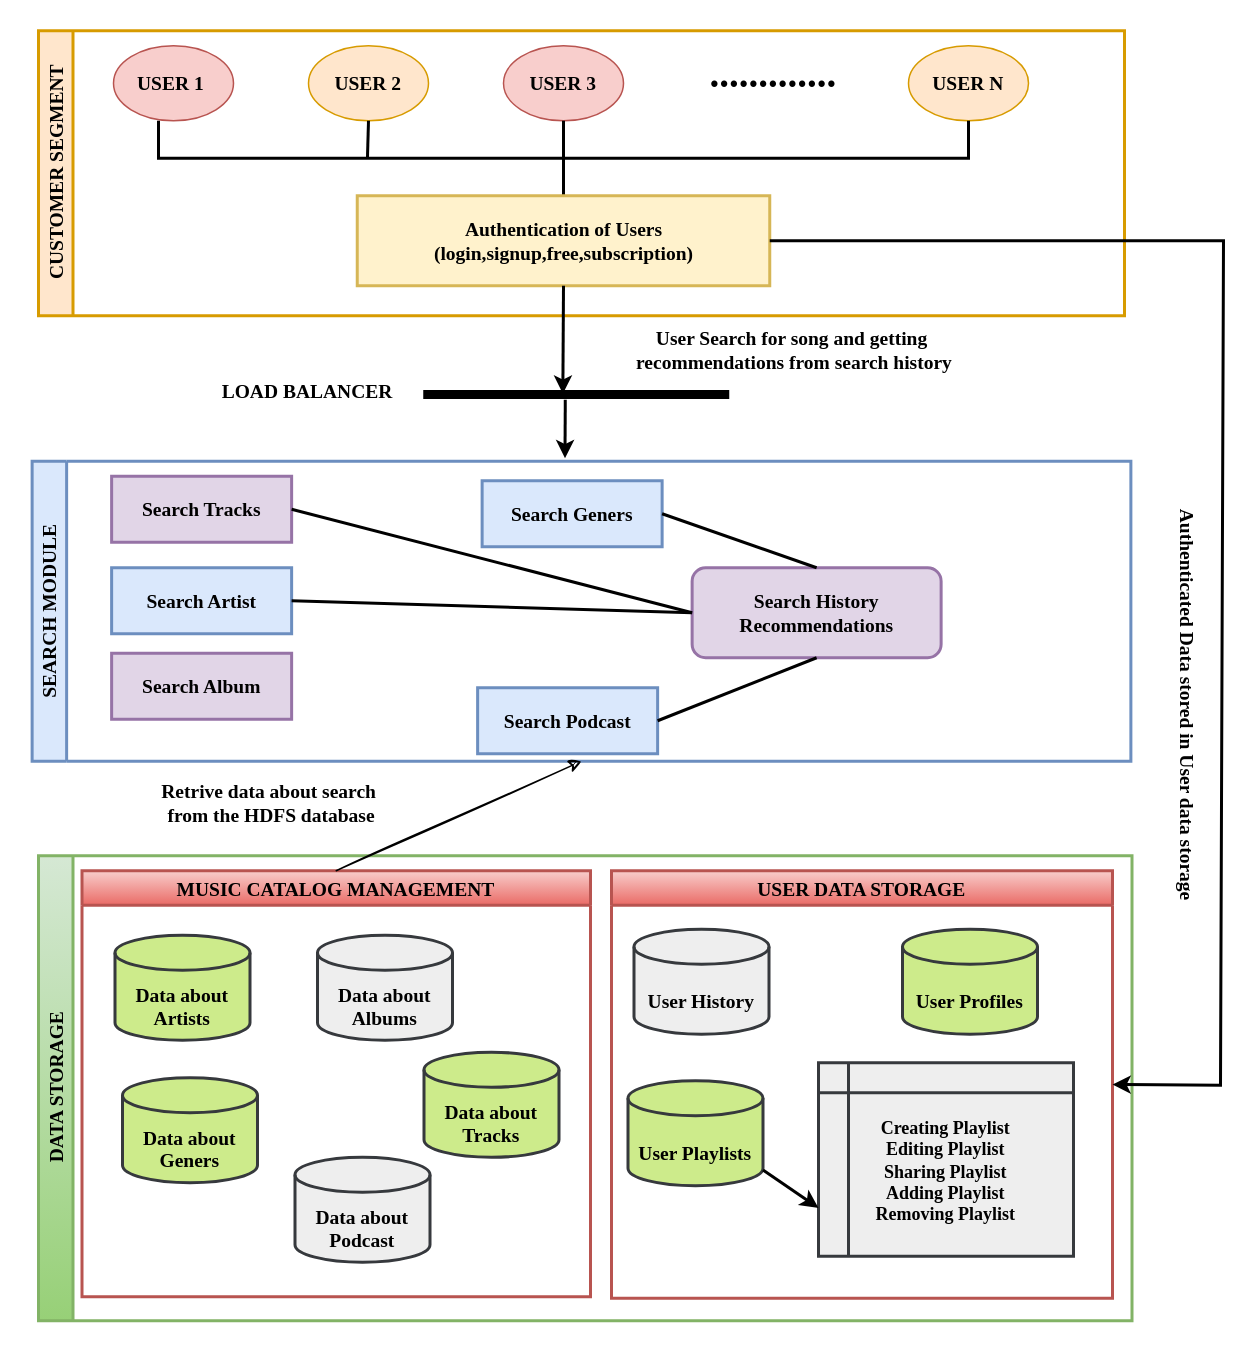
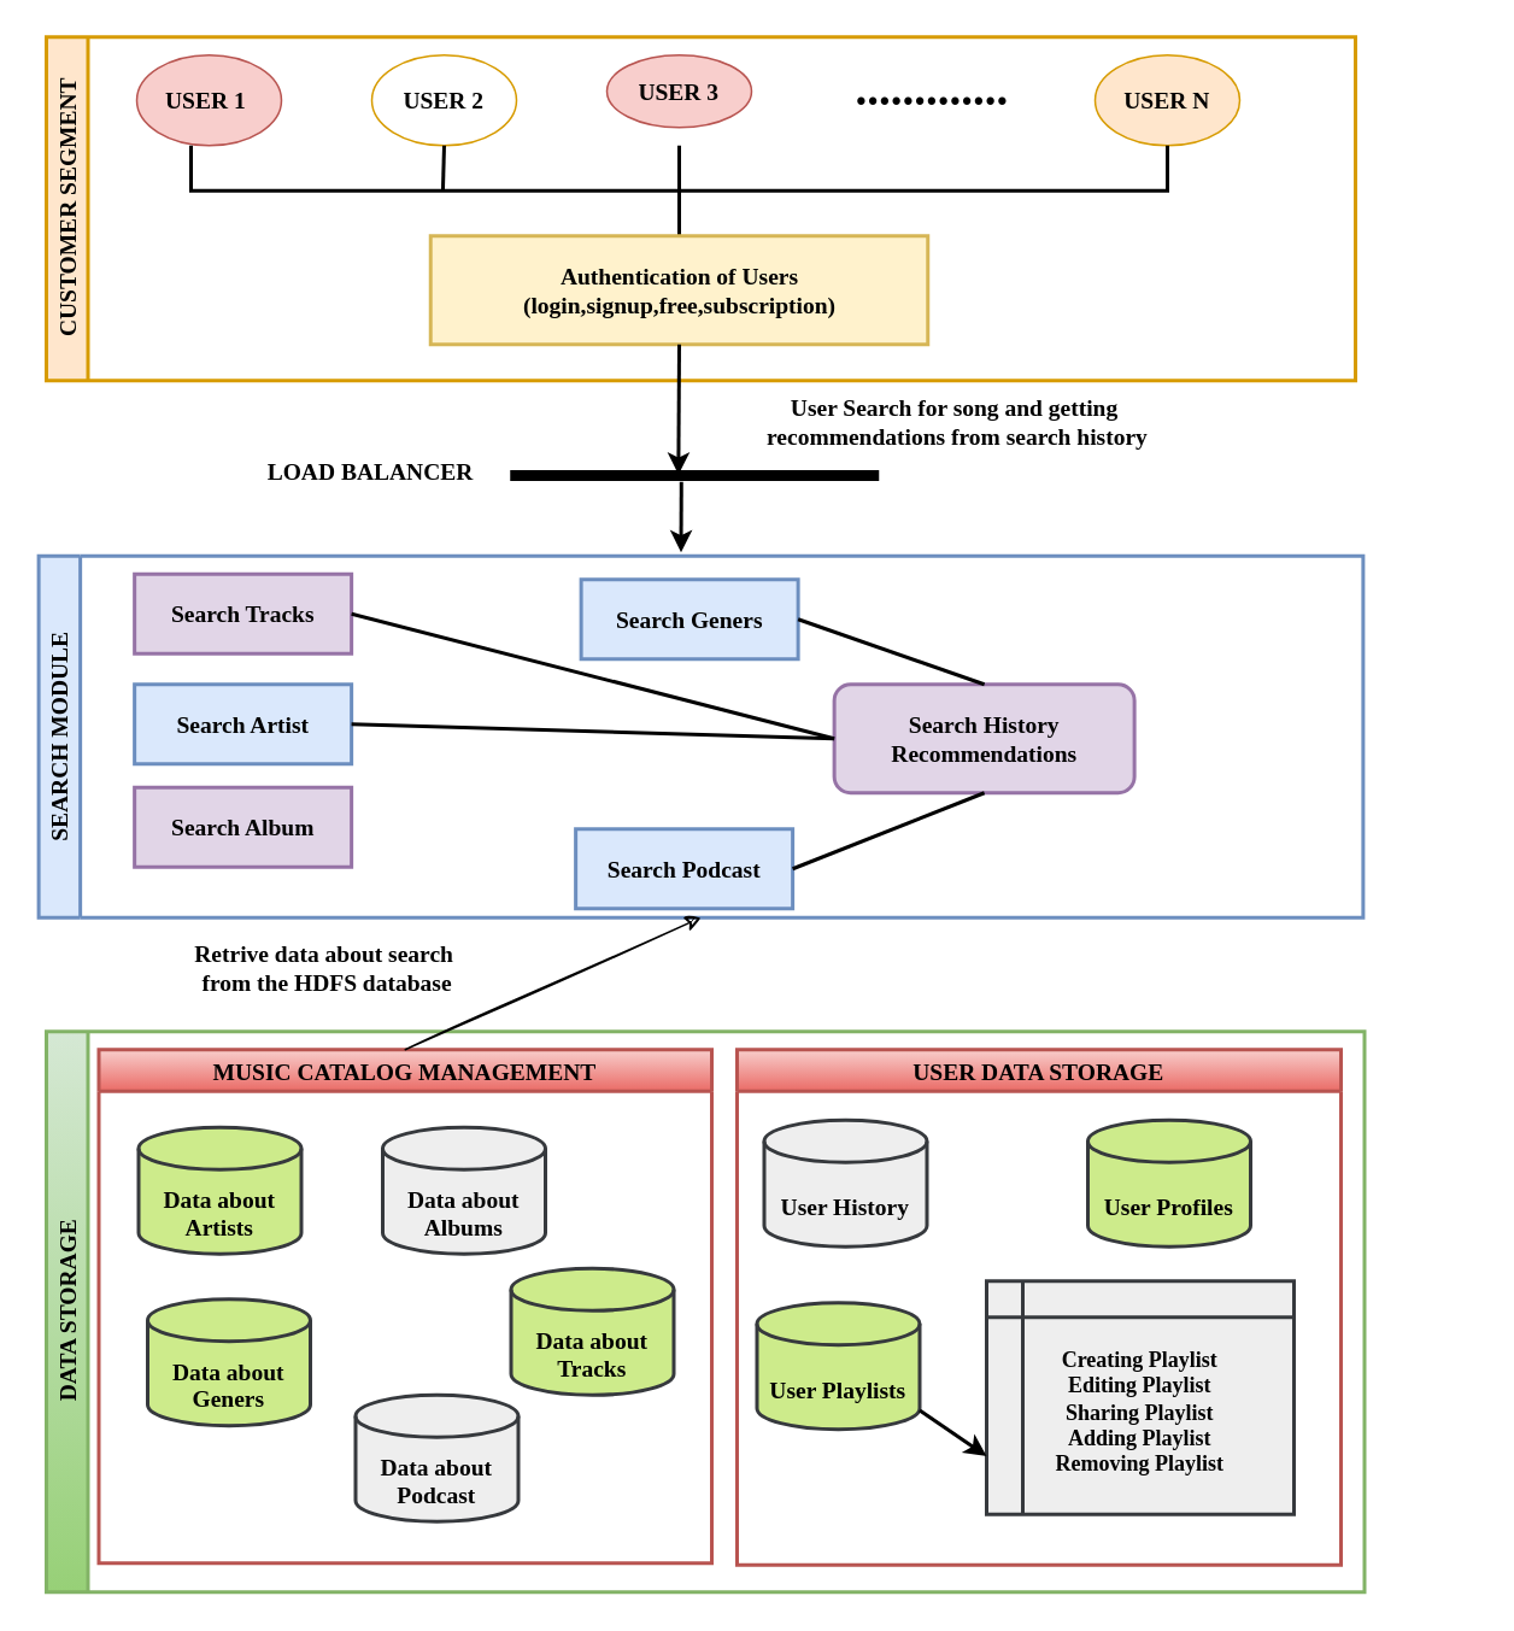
- <mxCell id="4" value="&lt;b style=&quot;font-family: Verdana; font-size: 13px;&quot;&gt;USER 2&lt;/b&gt;" style="ellipse;whiteSpace=wrap;html=1;hachureGap=4;fontFamily=Architects Daughter;fontSource=https%3A%2F%2Ffonts.googleapis.com%2Fcss%3Ffamily%3DArchitects%2BDaughter;fillColor=#ffe6cc;strokeColor=#d79b00;" parent="1" vertex="1"><mxGeometry x="205" y="30" width="80" height="50" as="geometry" /></mxCell>
+ <mxCell id="4" value="&lt;b style=&quot;font-family: Verdana; font-size: 13px;&quot;&gt;USER 2&lt;/b&gt;" style="ellipse;whiteSpace=wrap;html=1;hachureGap=4;fontFamily=Architects Daughter;fontSource=https%3A%2F%2Ffonts.googleapis.com%2Fcss%3Ffamily%3DArchitects%2BDaughter;fillColor=#ffffff;strokeColor=#d79b00;" parent="1" vertex="1"><mxGeometry x="205" y="30" width="80" height="50" as="geometry" /></mxCell>
- <mxCell id="3" value="&lt;b style=&quot;font-family: Verdana; font-size: 13px;&quot;&gt;USER 3&lt;/b&gt;" style="ellipse;whiteSpace=wrap;html=1;hachureGap=4;fontFamily=Architects Daughter;fontSource=https%3A%2F%2Ffonts.googleapis.com%2Fcss%3Ffamily%3DArchitects%2BDaughter;fillColor=#f8cecc;strokeColor=#b85450;" parent="1" vertex="1"><mxGeometry x="335" y="30" width="80" height="50" as="geometry" /></mxCell>
+ <mxCell id="3" value="&lt;b style=&quot;font-family: Verdana; font-size: 13px;&quot;&gt;USER 3&lt;/b&gt;" style="ellipse;whiteSpace=wrap;html=1;hachureGap=4;fontFamily=Architects Daughter;fontSource=https%3A%2F%2Ffonts.googleapis.com%2Fcss%3Ffamily%3DArchitects%2BDaughter;fillColor=#f8cecc;strokeColor=#b85450;" parent="1" vertex="1"><mxGeometry x="335" y="30" width="80" height="40" as="geometry" /></mxCell>
- <mxCell id="40" value="" style="endArrow=classic;html=1;rounded=0;hachureGap=4;fontFamily=Architects Daughter;fontSource=https%3A%2F%2Ffonts.googleapis.com%2Fcss%3Ffamily%3DArchitects%2BDaughter;exitX=1;exitY=0.5;exitDx=0;exitDy=0;entryX=1;entryY=0.5;entryDx=0;entryDy=0;strokeWidth=2;" edge="1" parent="1" source="10" target="19"><mxGeometry width="50" height="50" relative="1" as="geometry"><mxPoint x="396" y="409" as="sourcePoint" /><mxPoint x="809" y="190" as="targetPoint" /><Array as="points"><mxPoint x="815" y="160" /><mxPoint x="813" y="723" /></Array></mxGeometry></mxCell>
- <mxCell id="41" value="&lt;b&gt;&lt;font style=&quot;font-size: 13px;&quot; face=&quot;Verdana&quot;&gt;Authenticated Data&amp;nbsp;&lt;/font&gt;&lt;/b&gt;&lt;b&gt;&lt;font style=&quot;font-size: 13px;&quot; face=&quot;Verdana&quot;&gt;stored in User data storage&lt;/font&gt;&lt;/b&gt;" style="edgeLabel;html=1;align=center;verticalAlign=middle;resizable=0;points=[];sketch=1;hachureGap=4;jiggle=2;curveFitting=1;fontFamily=Architects Daughter;fontSource=https%3A%2F%2Ffonts.googleapis.com%2Fcss%3Ffamily%3DArchitects%2BDaughter;rotation=90;" vertex="1" connectable="0" parent="40"><mxGeometry x="0.043" y="-1" relative="1" as="geometry"><mxPoint x="-21" y="122" as="offset" /></mxGeometry></mxCell>
